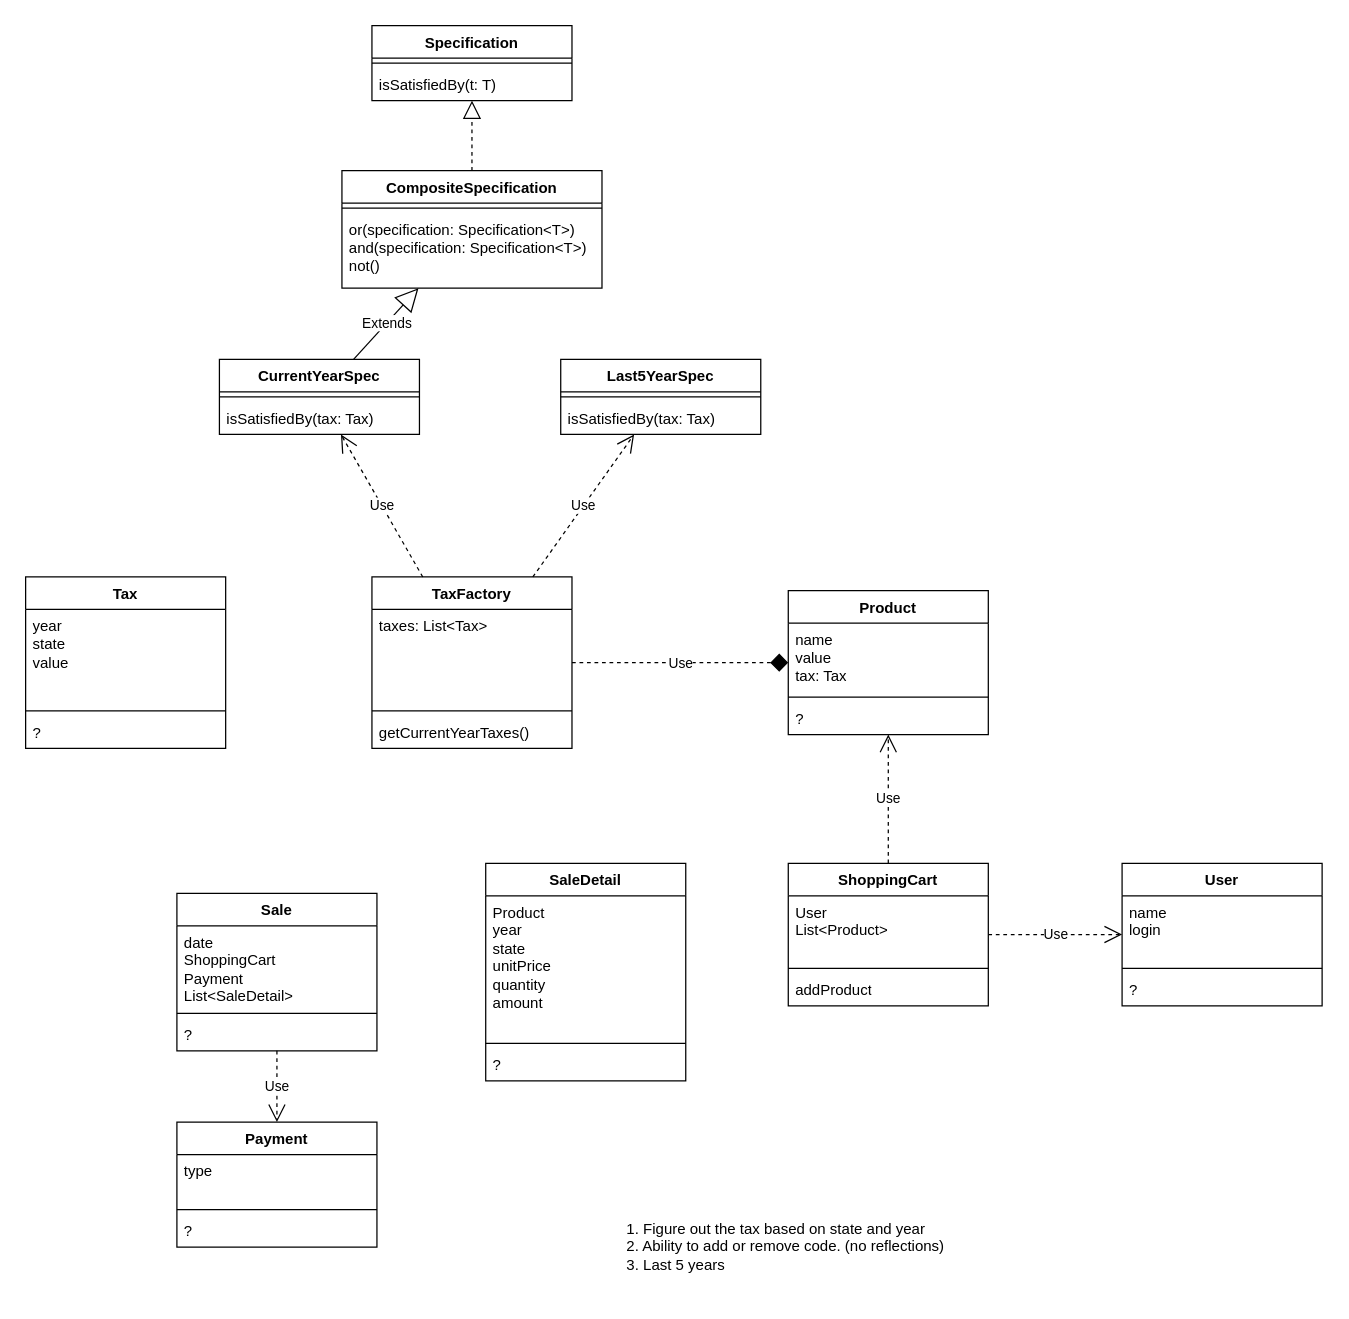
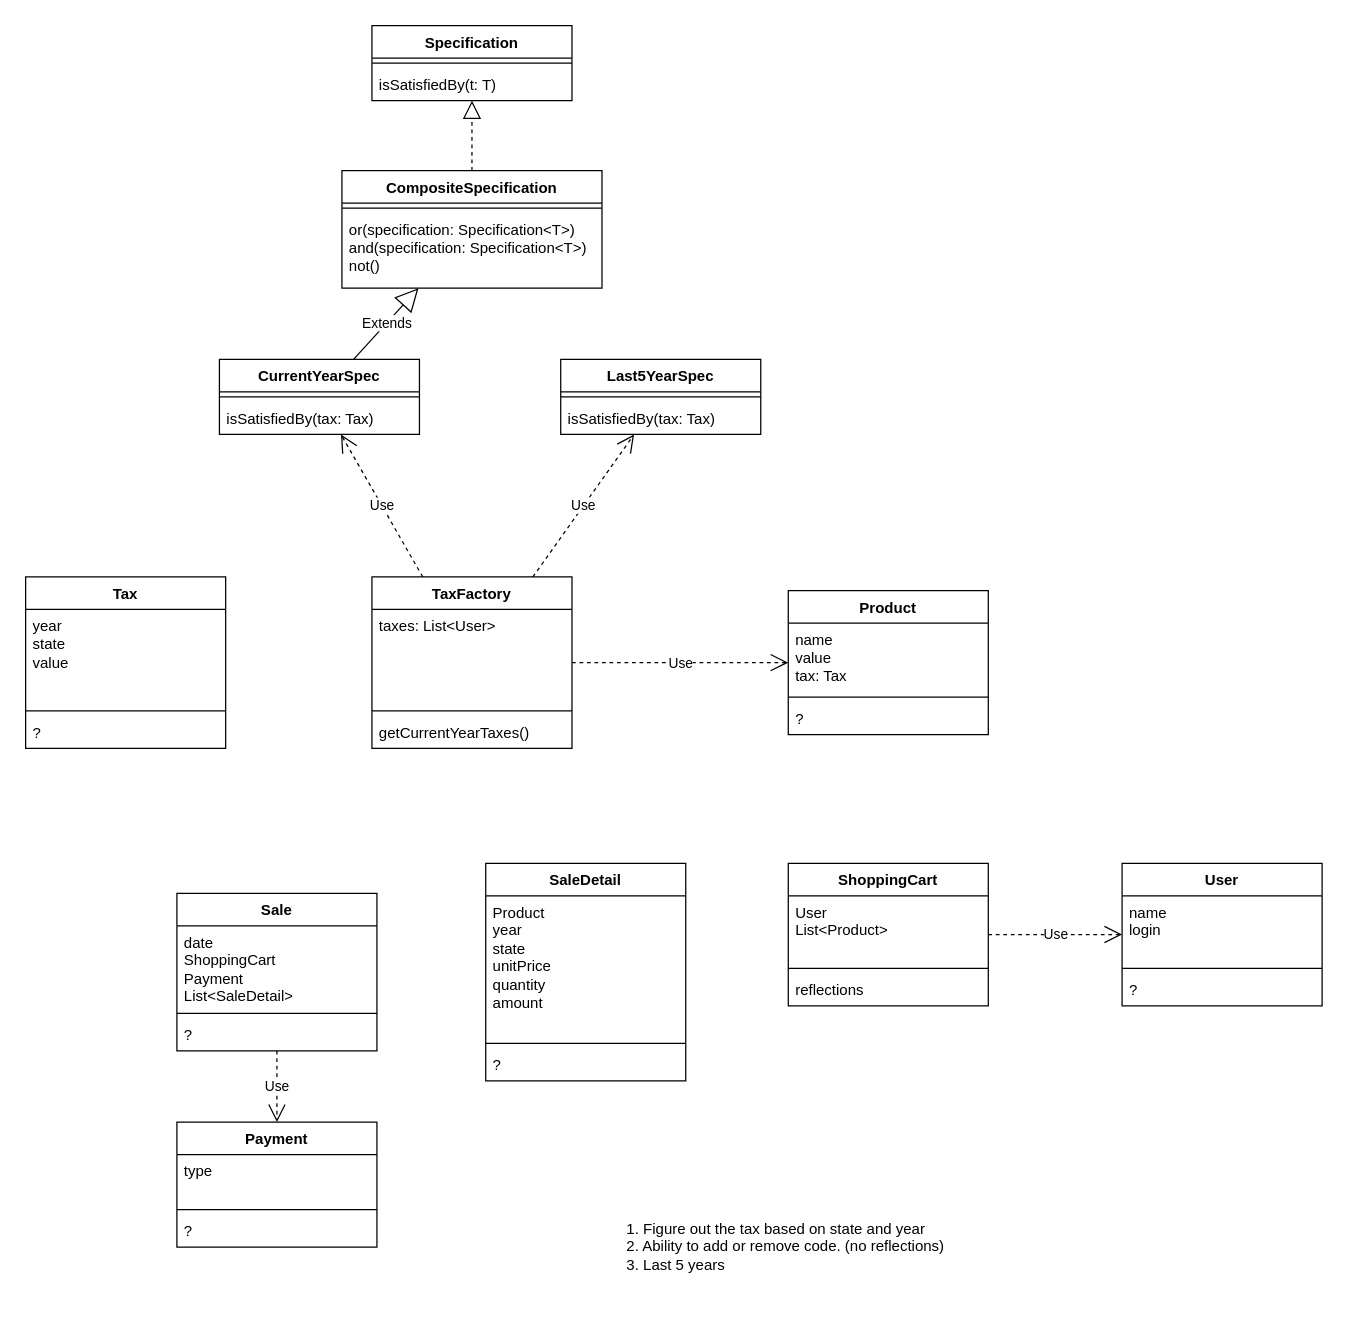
- <mxCell id="7" value="taxes: List&amp;lt;Tax&amp;gt;" style="text;strokeColor=none;fillColor=none;align=left;verticalAlign=top;spacingLeft=4;spacingRight=4;overflow=hidden;rotatable=0;points=[[0,0.5],[1,0.5]];portConstraint=eastwest;whiteSpace=wrap;html=1;" parent="6" vertex="1"><mxGeometry y="26" width="160" height="77" as="geometry" /></mxCell>
+ <mxCell id="7" value="taxes: List&amp;lt;User&amp;gt;" style="text;strokeColor=none;fillColor=none;align=left;verticalAlign=top;spacingLeft=4;spacingRight=4;overflow=hidden;rotatable=0;points=[[0,0.5],[1,0.5]];portConstraint=eastwest;whiteSpace=wrap;html=1;" parent="6" vertex="1"><mxGeometry y="26" width="160" height="77" as="geometry" /></mxCell>
- <mxCell id="28" value="Use" style="endArrow=diamond;endSize=12;dashed=1;html=1;rounded=0;" parent="1" source="6" target="2" edge="1"><mxGeometry width="160" relative="1" as="geometry"><mxPoint x="730" y="710" as="sourcePoint" /><mxPoint x="730" y="637" as="targetPoint" /><mxPoint as="offset" /></mxGeometry></mxCell>
+ <mxCell id="28" value="Use" style="endArrow=open;endSize=12;dashed=1;html=1;rounded=0;" parent="1" source="6" target="2" edge="1"><mxGeometry width="160" relative="1" as="geometry"><mxPoint x="730" y="710" as="sourcePoint" /><mxPoint x="730" y="637" as="targetPoint" /><mxPoint as="offset" /></mxGeometry></mxCell>
- <mxCell id="26" value="Use" style="endArrow=open;endSize=12;dashed=1;html=1;rounded=0;" parent="1" source="10" target="2" edge="1"><mxGeometry width="160" relative="1" as="geometry"><mxPoint x="501" y="702" as="sourcePoint" /><mxPoint x="661" y="702" as="targetPoint" /></mxGeometry></mxCell>
- <mxCell id="13" value="addProduct" style="text;strokeColor=none;fillColor=none;align=left;verticalAlign=top;spacingLeft=4;spacingRight=4;overflow=hidden;rotatable=0;points=[[0,0.5],[1,0.5]];portConstraint=eastwest;whiteSpace=wrap;html=1;" parent="10" vertex="1"><mxGeometry y="88" width="160" height="26" as="geometry" /></mxCell>
+ <mxCell id="13" value="reflections" style="text;strokeColor=none;fillColor=none;align=left;verticalAlign=top;spacingLeft=4;spacingRight=4;overflow=hidden;rotatable=0;points=[[0,0.5],[1,0.5]];portConstraint=eastwest;whiteSpace=wrap;html=1;" parent="10" vertex="1"><mxGeometry y="88" width="160" height="26" as="geometry" /></mxCell>
